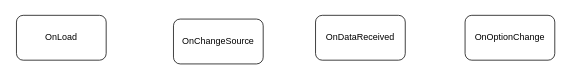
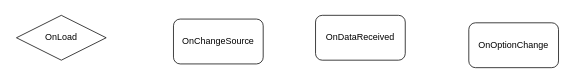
- <mxCell id="5" value="OnLoad" style="rounded=1;whiteSpace=wrap;html=1;" vertex="1" parent="1"><mxGeometry x="20" y="20" width="120" height="60" as="geometry" /></mxCell>
+ <mxCell id="5" value="OnLoad" style="rhombus;whiteSpace=wrap;html=1;" vertex="1" parent="1"><mxGeometry x="20" y="20" width="120" height="60" as="geometry" /></mxCell>
- <mxCell id="4" value="OnOptionChange" style="rounded=1;whiteSpace=wrap;html=1;" vertex="1" parent="1"><mxGeometry x="620" y="20" width="120" height="60" as="geometry" /></mxCell>
+ <mxCell id="4" value="OnOptionChange" style="rounded=1;whiteSpace=wrap;html=1;" vertex="1" parent="1"><mxGeometry x="625" y="30" width="120" height="60" as="geometry" /></mxCell>
